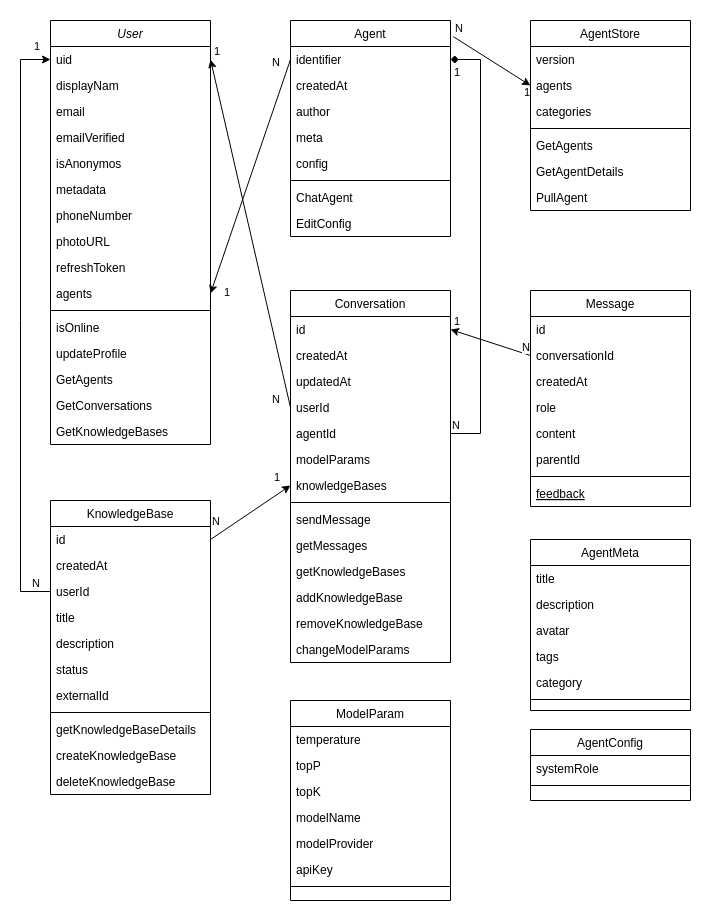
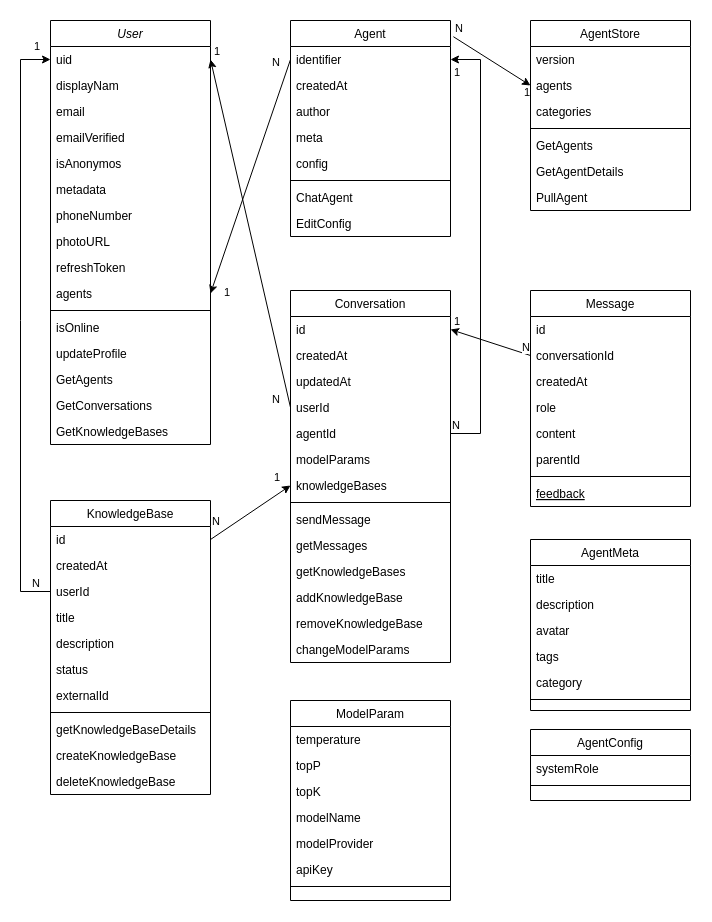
- <mxCell id="78" value="" style="endArrow=diamond;html=1;rounded=0;exitX=1;exitY=0.5;exitDx=0;exitDy=0;entryX=1;entryY=0.5;entryDx=0;entryDy=0;" edge="1" parent="1" source="24" target="35"><mxGeometry relative="1" as="geometry"><mxPoint x="480" y="460" as="sourcePoint" /><mxPoint x="460" y="100" as="targetPoint" /><Array as="points"><mxPoint x="480" y="433" /><mxPoint x="480" y="59" /></Array></mxGeometry></mxCell>
+ <mxCell id="78" value="" style="endArrow=classic;html=1;rounded=0;exitX=1;exitY=0.5;exitDx=0;exitDy=0;entryX=1;entryY=0.5;entryDx=0;entryDy=0;" edge="1" parent="1" source="24" target="35"><mxGeometry relative="1" as="geometry"><mxPoint x="480" y="460" as="sourcePoint" /><mxPoint x="460" y="100" as="targetPoint" /><Array as="points"><mxPoint x="480" y="433" /><mxPoint x="480" y="59" /></Array></mxGeometry></mxCell>
